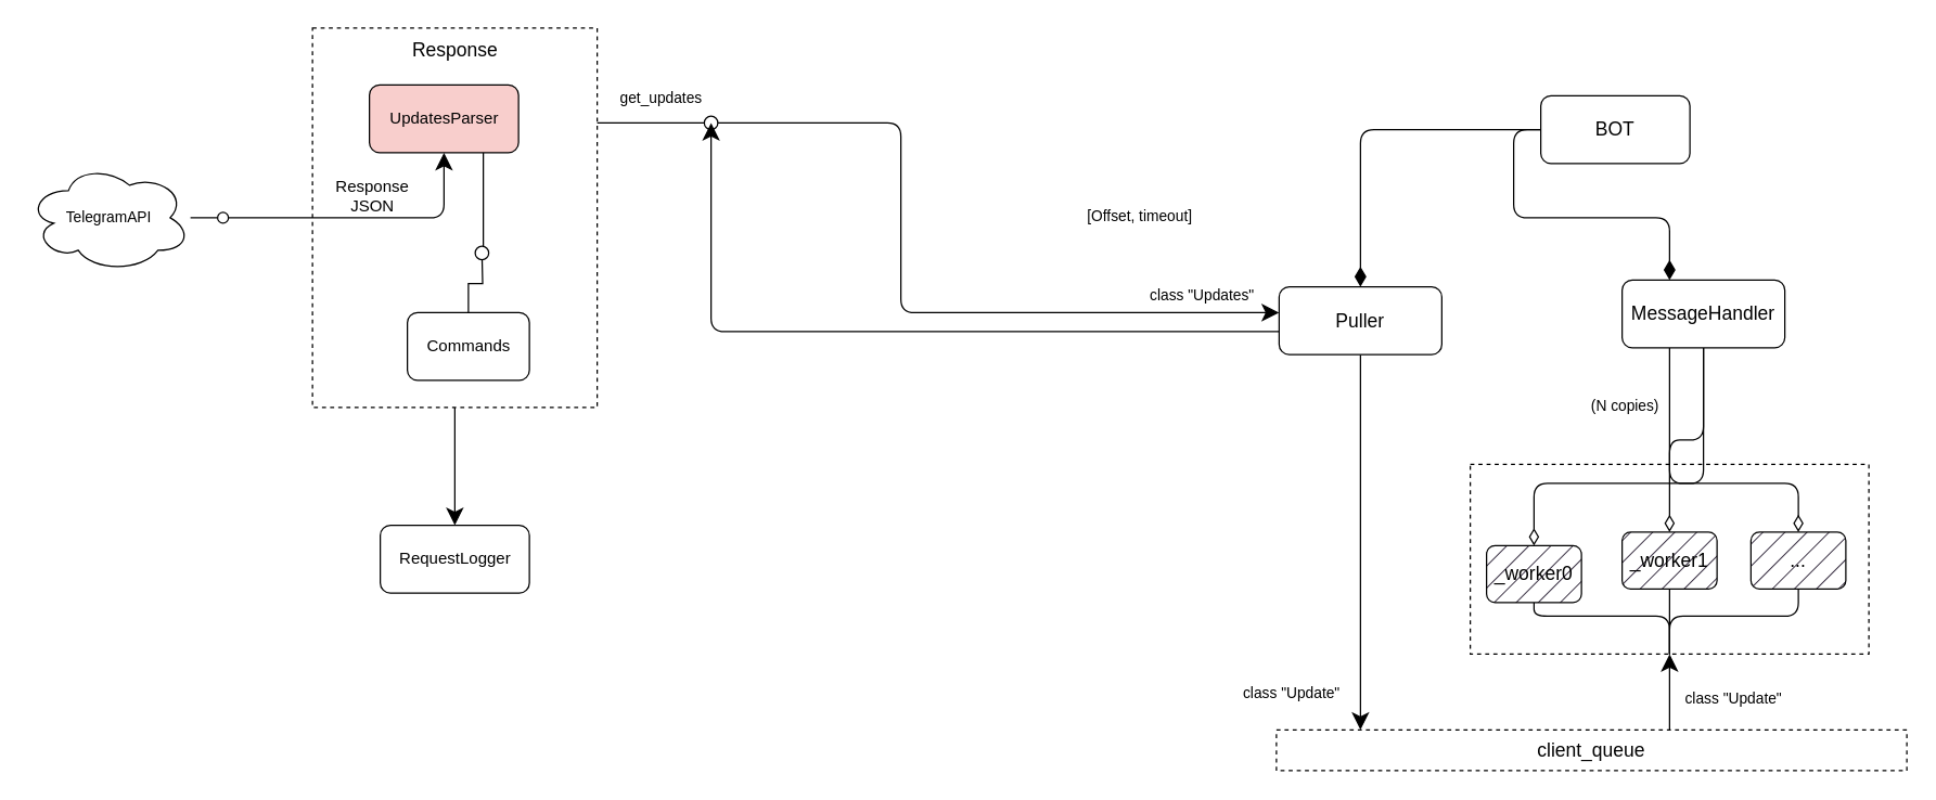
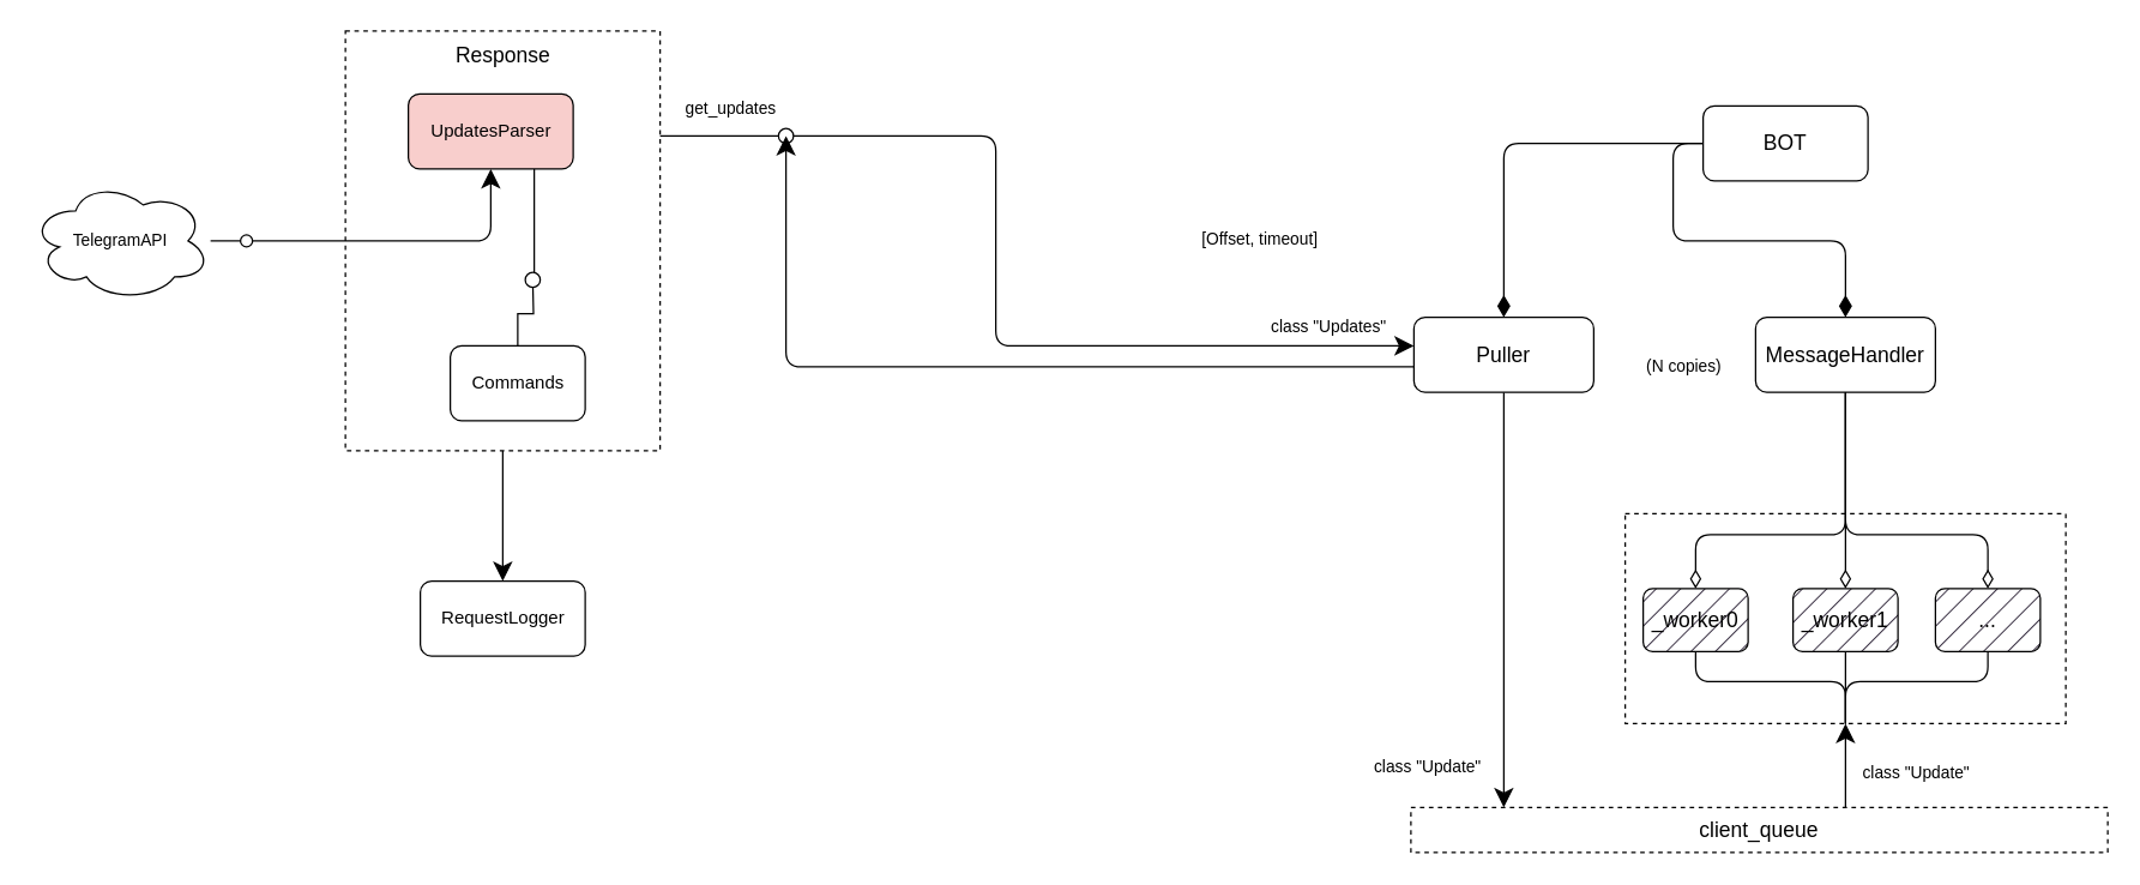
- <mxCell id="15" value="Response&lt;br&gt;JSON" style="text;html=1;align=center;verticalAlign=middle;resizable=0;points=[];autosize=1;strokeColor=none;fillColor=none;" vertex="1" parent="1"><mxGeometry x="232" y="123" width="84" height="42" as="geometry" /></mxCell>
- <mxCell id="7" value="&lt;font style=&quot;font-size: 14px;&quot;&gt;MessageHandler&lt;/font&gt;" style="rounded=1;whiteSpace=wrap;html=1;" parent="1" vertex="1"><mxGeometry x="1196" y="206" width="120" height="50" as="geometry" /></mxCell>
+ <mxCell id="7" value="&lt;font style=&quot;font-size: 14px;&quot;&gt;MessageHandler&lt;/font&gt;" style="rounded=1;whiteSpace=wrap;html=1;" parent="1" vertex="1"><mxGeometry x="1171" y="211" width="120" height="50" as="geometry" /></mxCell>
- <mxCell id="27" value="(N copies)" style="text;html=1;align=center;verticalAlign=middle;resizable=0;points=[];autosize=1;strokeColor=none;fillColor=none;fontSize=11;fontFamily=Helvetica;fontColor=default;" vertex="1" parent="1"><mxGeometry x="1156" y="285" width="84" height="28" as="geometry" /></mxCell>
+ <mxCell id="27" value="(N copies)" style="text;html=1;align=center;verticalAlign=middle;resizable=0;points=[];autosize=1;strokeColor=none;fillColor=none;fontSize=11;fontFamily=Helvetica;fontColor=default;" vertex="1" parent="1"><mxGeometry x="1081" y="230" width="84" height="28" as="geometry" /></mxCell>
- <mxCell id="34" value="&lt;font style=&quot;font-size: 14px;&quot;&gt;_worker0&lt;/font&gt;" style="rounded=1;whiteSpace=wrap;html=1;fillStyle=hatch;fillColor=#31283B;glass=0;shadow=0;" vertex="1" parent="31"><mxGeometry x="12" y="60" width="70" height="42" as="geometry" /></mxCell>
+ <mxCell id="34" value="&lt;font style=&quot;font-size: 14px;&quot;&gt;_worker0&lt;/font&gt;" style="rounded=1;whiteSpace=wrap;html=1;fillStyle=hatch;fillColor=#31283B;glass=0;shadow=0;" vertex="1" parent="31"><mxGeometry x="12" y="50" width="70" height="42" as="geometry" /></mxCell>
